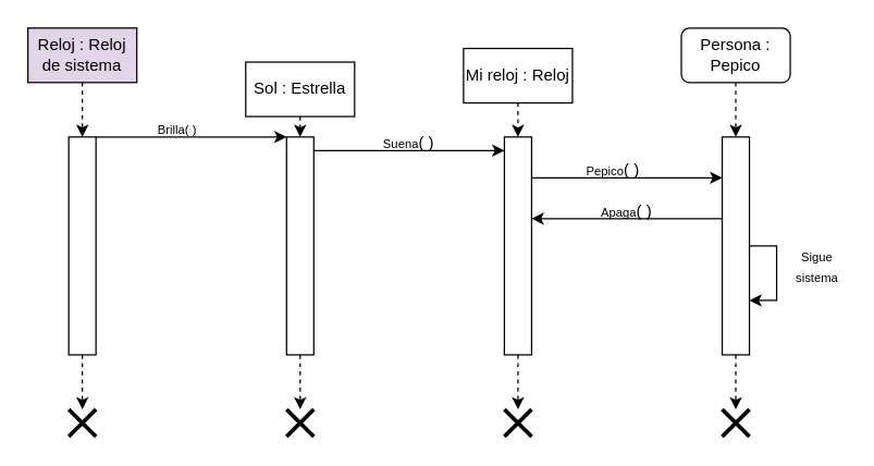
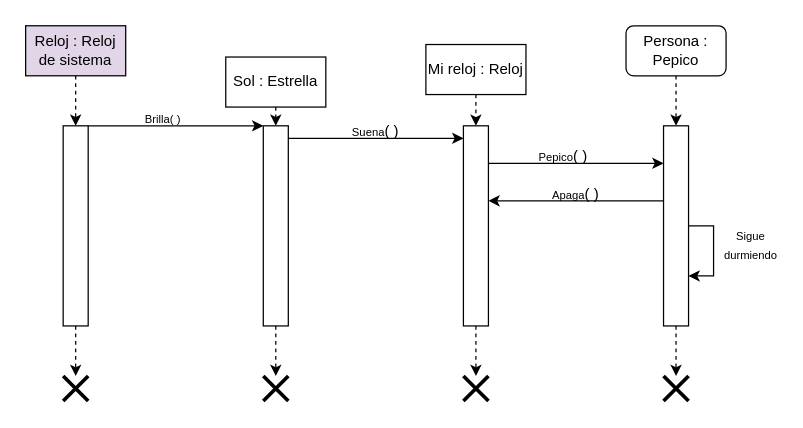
- <mxCell id="27" value="&lt;font style=&quot;font-size: 9px;&quot;&gt;Sigue sistema&lt;/font&gt;" style="text;html=1;align=center;verticalAlign=middle;whiteSpace=wrap;rounded=0;" vertex="1" parent="1"><mxGeometry x="580" y="190" width="40" height="10" as="geometry" /></mxCell>
+ <mxCell id="27" value="&lt;font style=&quot;font-size: 9px;&quot;&gt;Sigue durmiendo&lt;/font&gt;" style="text;html=1;align=center;verticalAlign=middle;whiteSpace=wrap;rounded=0;" vertex="1" parent="1"><mxGeometry x="580" y="190" width="40" height="10" as="geometry" /></mxCell>
